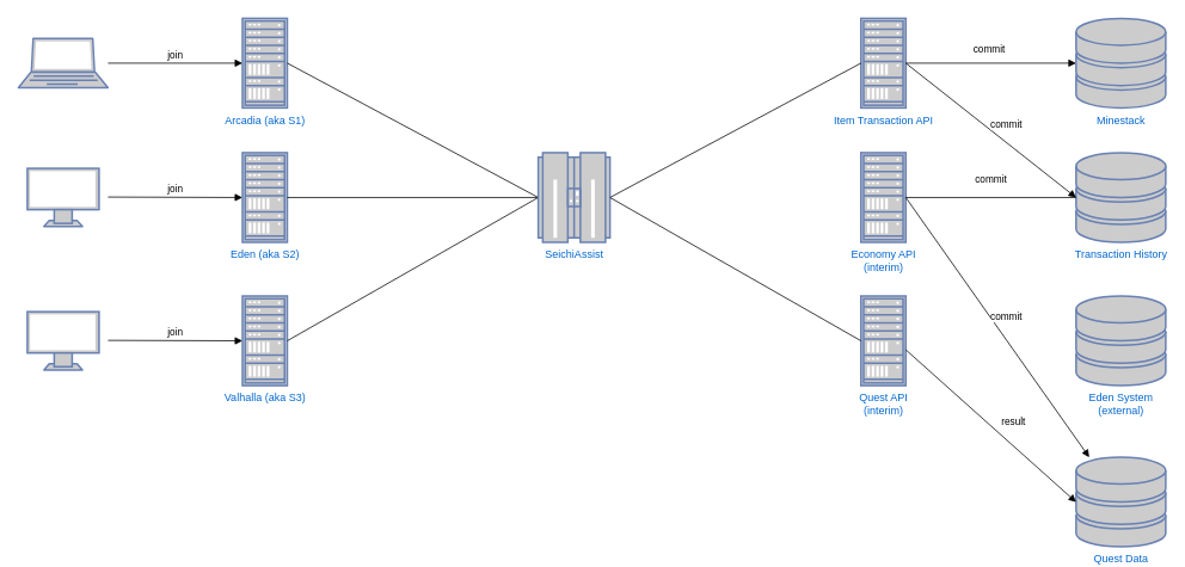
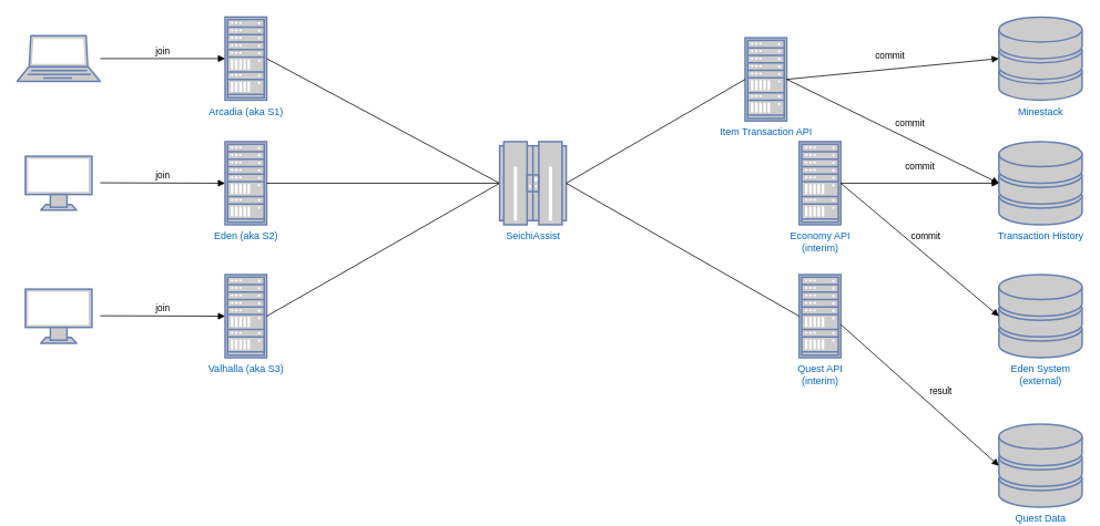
- <mxCell id="5" value="Item Transaction API" style="fontColor=#0066CC;verticalAlign=top;verticalLabelPosition=bottom;labelPosition=center;align=center;html=1;outlineConnect=0;fillColor=#CCCCCC;strokeColor=#6881B3;gradientColor=none;gradientDirection=north;strokeWidth=2;shape=mxgraph.networks.rack;" vertex="1" parent="1"><mxGeometry x="960" y="20" width="50" height="100" as="geometry" /></mxCell>
+ <mxCell id="5" value="Item Transaction API" style="fontColor=#0066CC;verticalAlign=top;verticalLabelPosition=bottom;labelPosition=center;align=center;html=1;outlineConnect=0;fillColor=#CCCCCC;strokeColor=#6881B3;gradientColor=none;gradientDirection=north;strokeWidth=2;shape=mxgraph.networks.rack;" vertex="1" parent="1"><mxGeometry x="895" y="45" width="50" height="100" as="geometry" /></mxCell>
- <mxCell id="19" value="commit" style="html=1;verticalAlign=bottom;endArrow=none;entryX=0;entryY=0.5;entryDx=0;entryDy=0;entryPerimeter=0;exitX=1;exitY=0.5;exitDx=0;exitDy=0;exitPerimeter=0;" edge="1" parent="1" source="17" target="7"><mxGeometry x="0.002" y="11" width="80" relative="1" as="geometry"><mxPoint x="1060" y="280" as="sourcePoint" /><mxPoint x="1140" y="280" as="targetPoint" /><mxPoint as="offset" /></mxGeometry></mxCell>
+ <mxCell id="19" value="commit" style="html=1;verticalAlign=bottom;endArrow=block;entryX=0;entryY=0.5;entryDx=0;entryDy=0;entryPerimeter=0;exitX=1;exitY=0.5;exitDx=0;exitDy=0;exitPerimeter=0;" edge="1" parent="1" source="17" target="7"><mxGeometry x="0.002" y="11" width="80" relative="1" as="geometry"><mxPoint x="1060" y="280" as="sourcePoint" /><mxPoint x="1140" y="280" as="targetPoint" /><mxPoint as="offset" /></mxGeometry></mxCell>
- <mxCell id="18" value="commit" style="html=1;verticalAlign=bottom;endArrow=block;exitX=1;exitY=0.5;exitDx=0;exitDy=0;exitPerimeter=0;" edge="1" parent="1" source="17" target="8"><mxGeometry x="0.018" y="11" width="80" relative="1" as="geometry"><mxPoint x="1010" y="319.5" as="sourcePoint" /><mxPoint x="1090" y="319.5" as="targetPoint" /><mxPoint x="-1" as="offset" /></mxGeometry></mxCell>
+ <mxCell id="18" value="commit" style="html=1;verticalAlign=bottom;endArrow=block;entryX=0;entryY=0.5;entryDx=0;entryDy=0;entryPerimeter=0;exitX=1;exitY=0.5;exitDx=0;exitDy=0;exitPerimeter=0;" edge="1" parent="1" source="17" target="16"><mxGeometry x="0.018" y="11" width="80" relative="1" as="geometry"><mxPoint x="1010" y="319.5" as="sourcePoint" /><mxPoint x="1090" y="319.5" as="targetPoint" /><mxPoint x="-1" as="offset" /></mxGeometry></mxCell>
